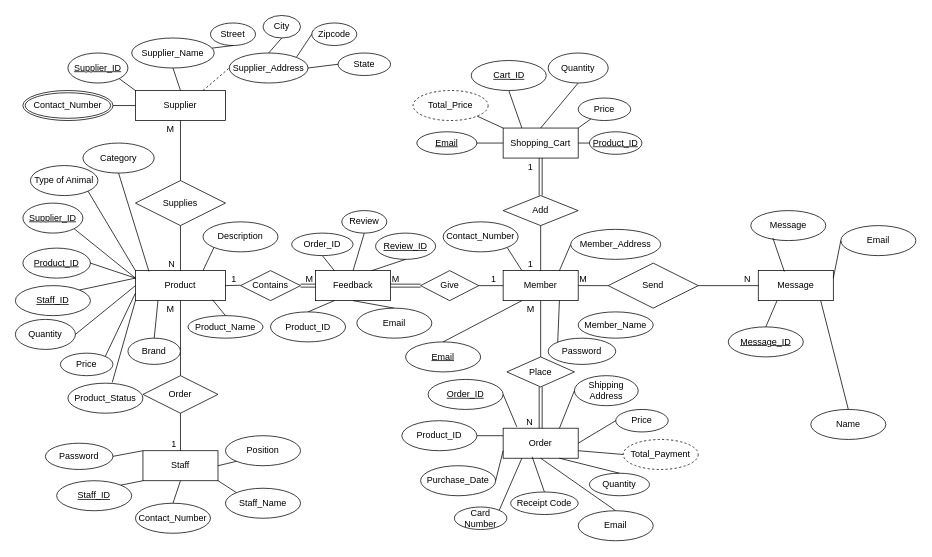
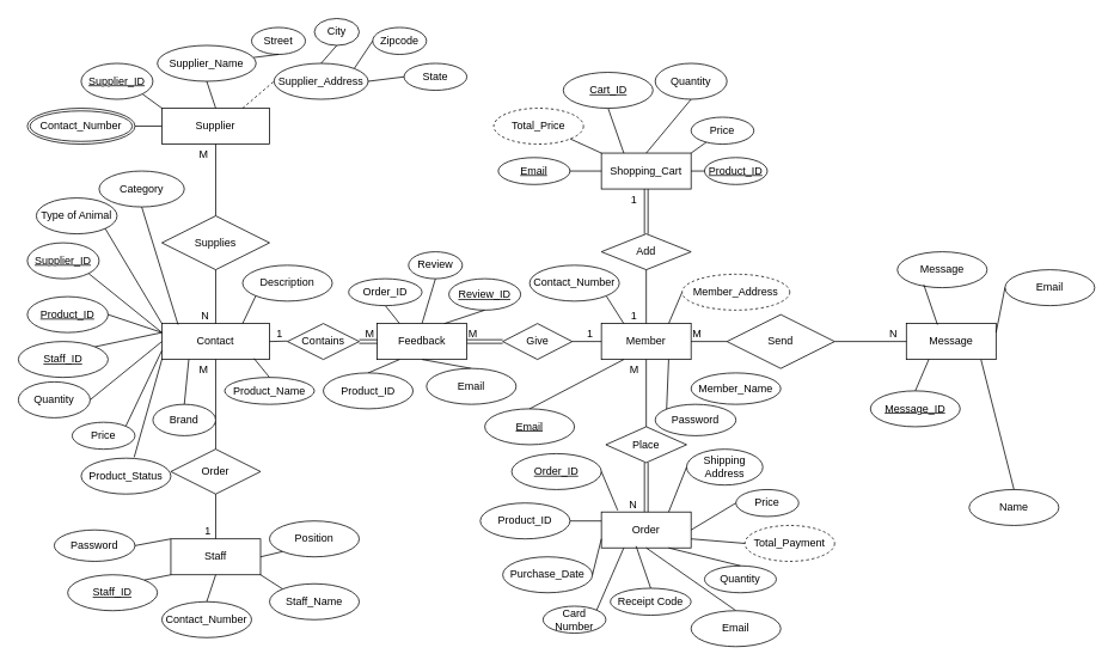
- <mxCell id="83" value="Member_Address" style="ellipse;whiteSpace=wrap;html=1;align=center;" parent="1" vertex="1"><mxGeometry x="760" y="305" width="120" height="40" as="geometry" /></mxCell>
+ <mxCell id="83" value="Member_Address" style="ellipse;whiteSpace=wrap;html=1;align=center;dashed=1;" parent="1" vertex="1"><mxGeometry x="760" y="305" width="120" height="40" as="geometry" /></mxCell>
- <mxCell id="10" value="Product" style="whiteSpace=wrap;html=1;align=center;" parent="1" vertex="1"><mxGeometry x="180" y="360" width="120" height="40" as="geometry" /></mxCell>
+ <mxCell id="10" value="Contact" style="whiteSpace=wrap;html=1;align=center;" parent="1" vertex="1"><mxGeometry x="180" y="360" width="120" height="40" as="geometry" /></mxCell>
